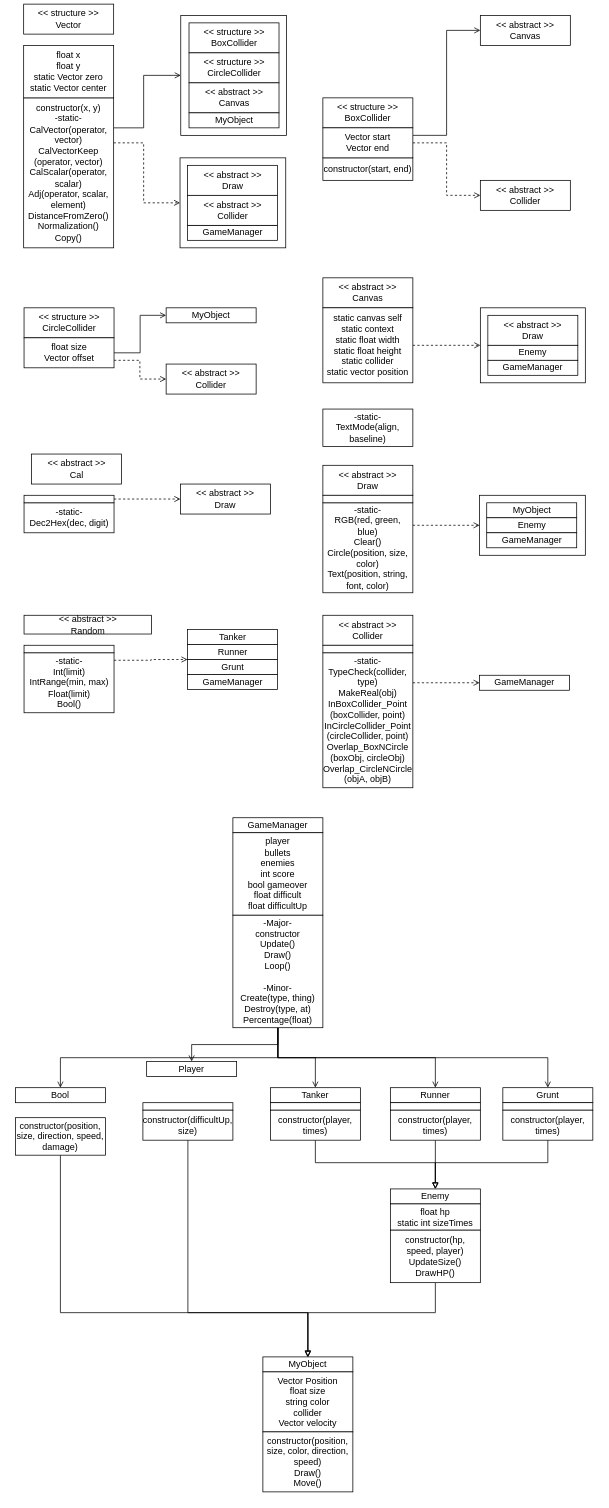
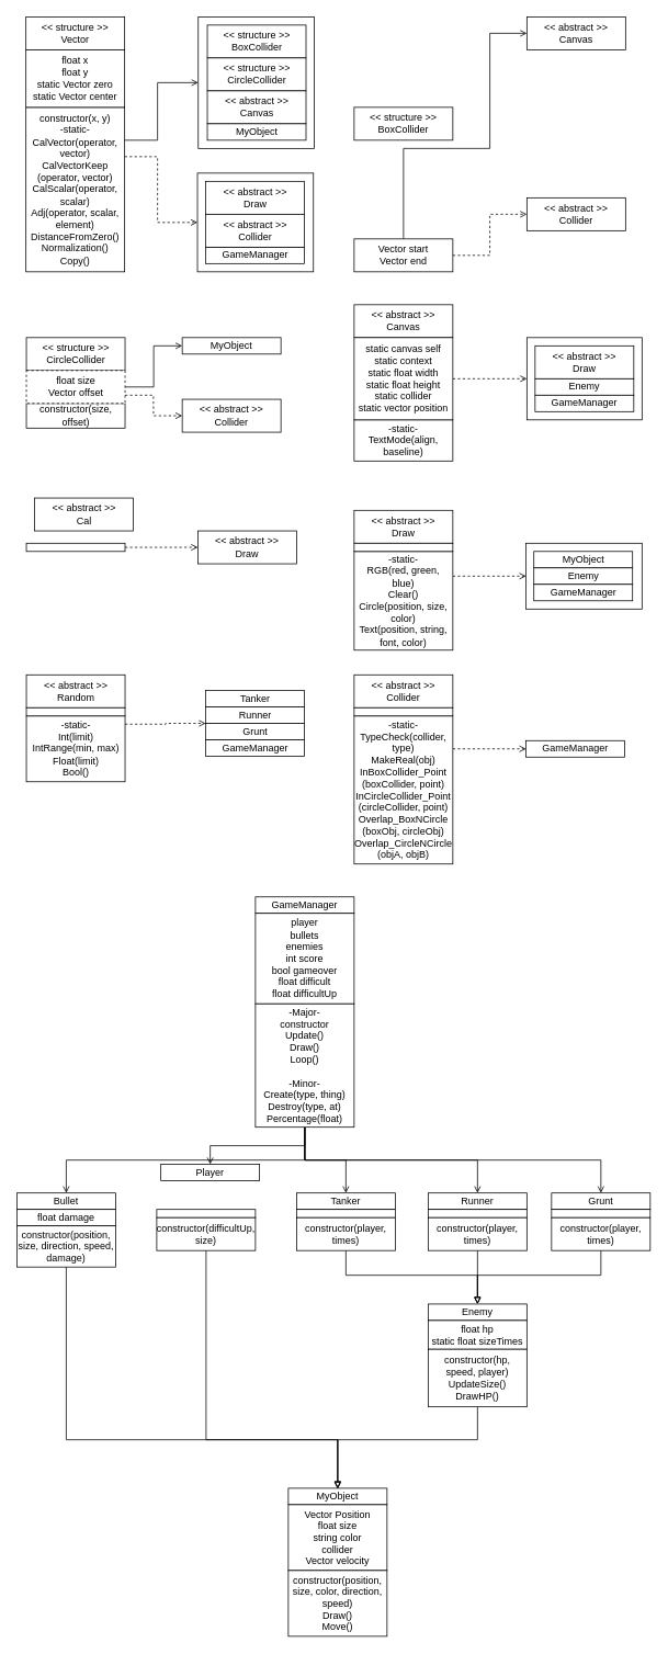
- <mxCell id="41" value="&amp;lt;&amp;lt; structure &amp;gt;&amp;gt;&lt;br&gt;Vector" style="rounded=0;whiteSpace=wrap;html=1;" vertex="1" parent="1"><mxGeometry x="31" y="5" width="120" height="40" as="geometry" /></mxCell>
+ <mxCell id="41" value="&amp;lt;&amp;lt; structure &amp;gt;&amp;gt;&lt;br&gt;Vector" style="rounded=0;whiteSpace=wrap;html=1;" vertex="1" parent="1"><mxGeometry x="31" y="20" width="120" height="40" as="geometry" /></mxCell>
- <mxCell id="50" value="Vector start&lt;br&gt;Vector end" style="rounded=0;whiteSpace=wrap;html=1;" vertex="1" parent="1"><mxGeometry x="430" y="170" width="120" height="40" as="geometry" /></mxCell>
+ <mxCell id="50" value="Vector start&lt;br&gt;Vector end" style="rounded=0;whiteSpace=wrap;html=1;" vertex="1" parent="1"><mxGeometry x="430" y="290" width="120" height="40" as="geometry" /></mxCell>
- <mxCell id="47" value="constructor(start, end)" style="rounded=0;whiteSpace=wrap;html=1;" vertex="1" parent="1"><mxGeometry x="430" y="210" width="120" height="30" as="geometry" /></mxCell>
- <mxCell id="71" value="float size&lt;br&gt;Vector offset" style="rounded=0;whiteSpace=wrap;html=1;" vertex="1" parent="1"><mxGeometry x="31.5" y="450" width="120" height="40" as="geometry" /></mxCell>
+ <mxCell id="71" value="float size&lt;br&gt;Vector offset" style="rounded=0;whiteSpace=wrap;html=1;dashed=1;" vertex="1" parent="1"><mxGeometry x="31.5" y="450" width="120" height="40" as="geometry" /></mxCell>
+ <mxCell id="68" value="constructor(size, offset)" style="rounded=0;whiteSpace=wrap;html=1;" vertex="1" parent="1"><mxGeometry x="31.5" y="490" width="120" height="30" as="geometry" /></mxCell>
- <mxCell id="52" value="-static-&lt;br&gt;TextMode(align, baseline)" style="rounded=0;whiteSpace=wrap;html=1;" vertex="1" parent="1"><mxGeometry x="430" y="545" width="120" height="50" as="geometry" /></mxCell>
+ <mxCell id="52" value="-static-&lt;br&gt;TextMode(align, baseline)" style="rounded=0;whiteSpace=wrap;html=1;" vertex="1" parent="1"><mxGeometry x="430" y="510" width="120" height="50" as="geometry" /></mxCell>
- <mxCell id="56" value="-static-&lt;br&gt;Dec2Hex(dec, digit)" style="rounded=0;whiteSpace=wrap;html=1;" vertex="1" parent="1"><mxGeometry x="31.5" y="670" width="120" height="40" as="geometry" /></mxCell>
- <mxCell id="63" value="&amp;lt;&amp;lt; abstract &amp;gt;&amp;gt;&lt;br&gt;Random" style="rounded=0;whiteSpace=wrap;html=1;" vertex="1" parent="1"><mxGeometry x="31.5" y="820" width="170" height="25" as="geometry" /></mxCell>
+ <mxCell id="63" value="&amp;lt;&amp;lt; abstract &amp;gt;&amp;gt;&lt;br&gt;Random" style="rounded=0;whiteSpace=wrap;html=1;" vertex="1" parent="1"><mxGeometry x="31.5" y="820" width="120" height="40" as="geometry" /></mxCell>
- <mxCell id="21" value="Bool" style="rounded=0;whiteSpace=wrap;html=1;" vertex="1" parent="1"><mxGeometry x="20" y="1450" width="120" height="20" as="geometry" /></mxCell>
+ <mxCell id="21" value="Bullet" style="rounded=0;whiteSpace=wrap;html=1;" vertex="1" parent="1"><mxGeometry x="20" y="1450" width="120" height="20" as="geometry" /></mxCell>
+ <mxCell id="22" value="float damage" style="rounded=0;whiteSpace=wrap;html=1;" vertex="1" parent="1"><mxGeometry x="20" y="1470" width="120" height="20" as="geometry" /></mxCell>
- <mxCell id="26" value="float hp&lt;br&gt;static int sizeTimes" style="rounded=0;whiteSpace=wrap;html=1;" vertex="1" parent="1"><mxGeometry x="520" y="1605" width="120" height="35" as="geometry" /></mxCell>
+ <mxCell id="26" value="float hp&lt;br&gt;static float sizeTimes" style="rounded=0;whiteSpace=wrap;html=1;" vertex="1" parent="1"><mxGeometry x="520" y="1605" width="120" height="35" as="geometry" /></mxCell>
